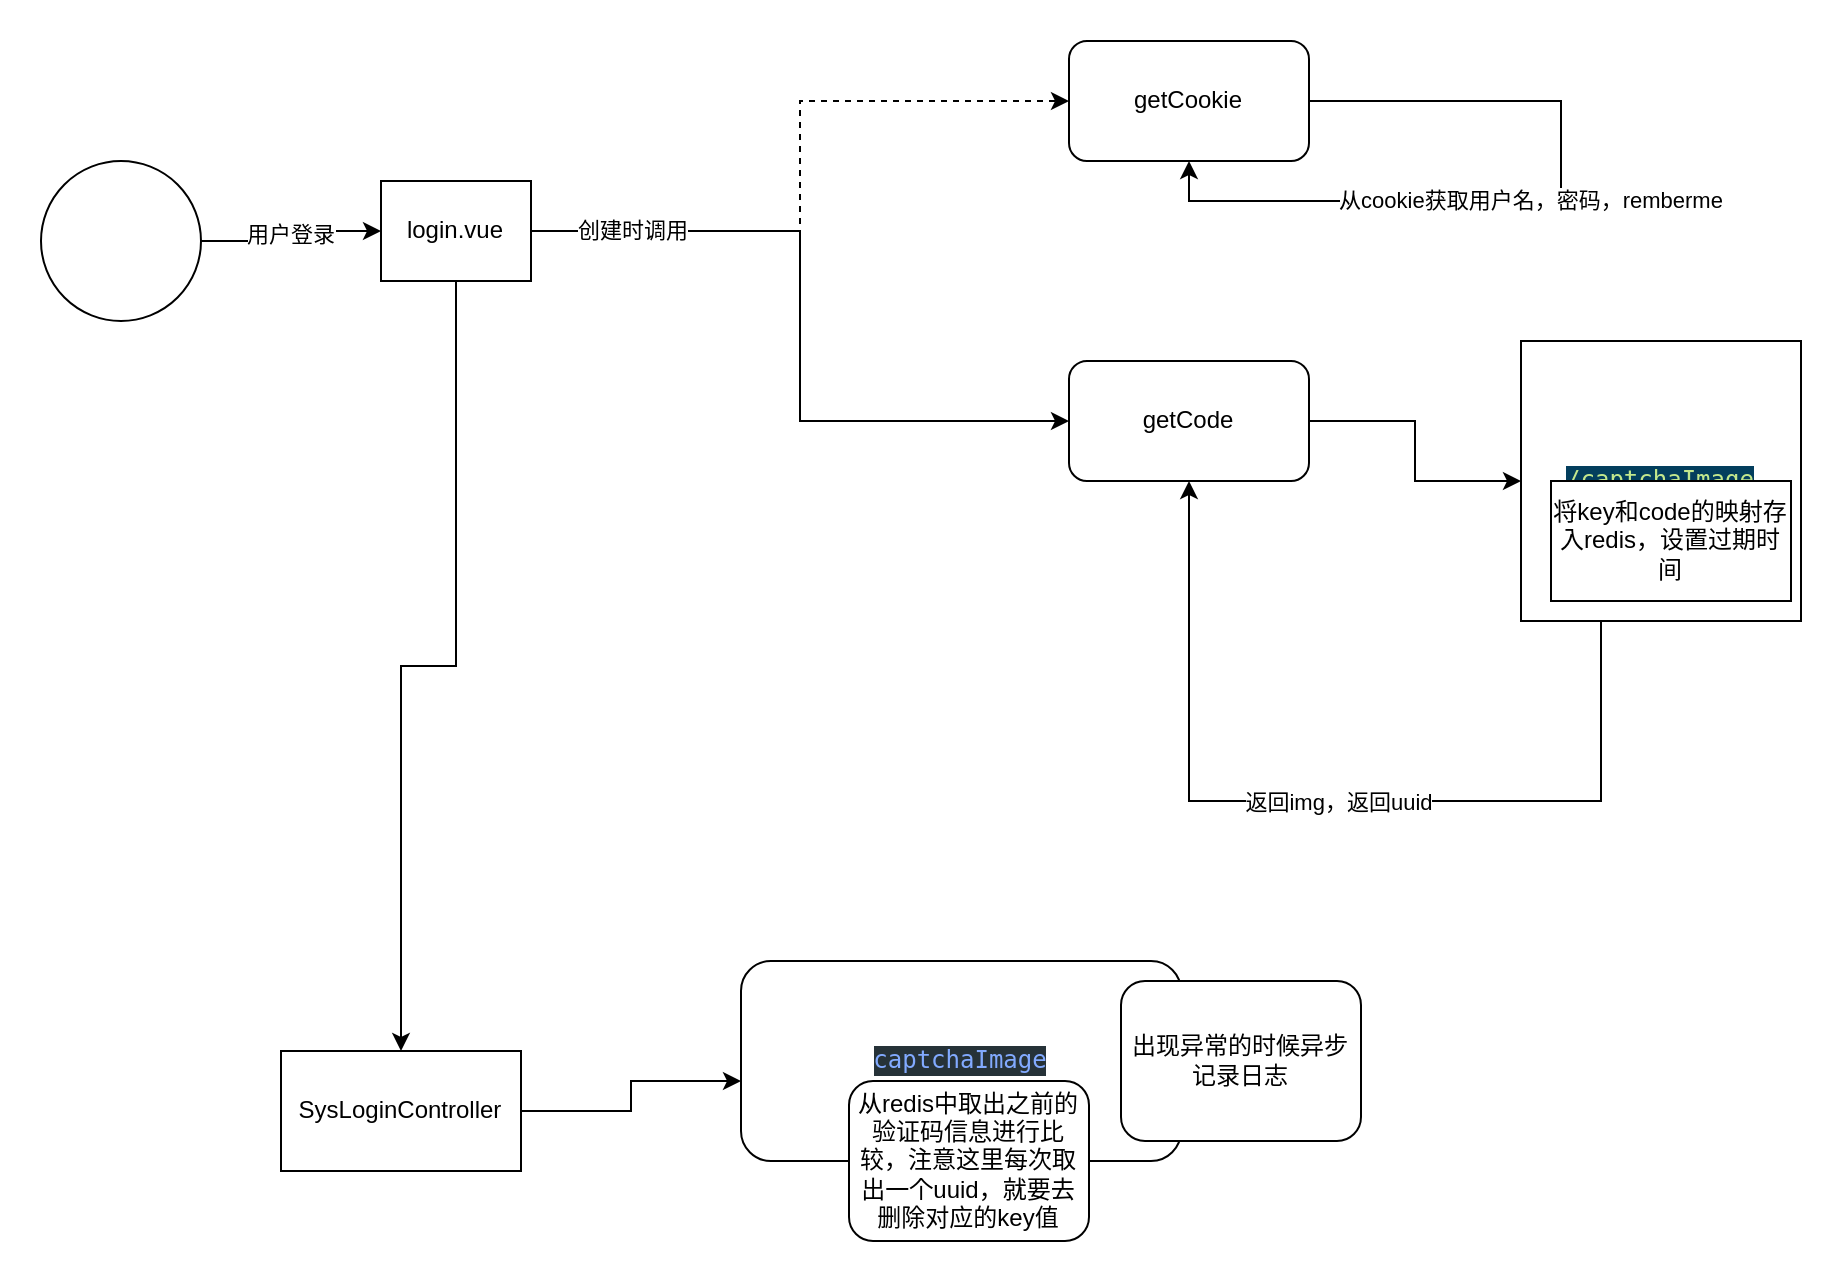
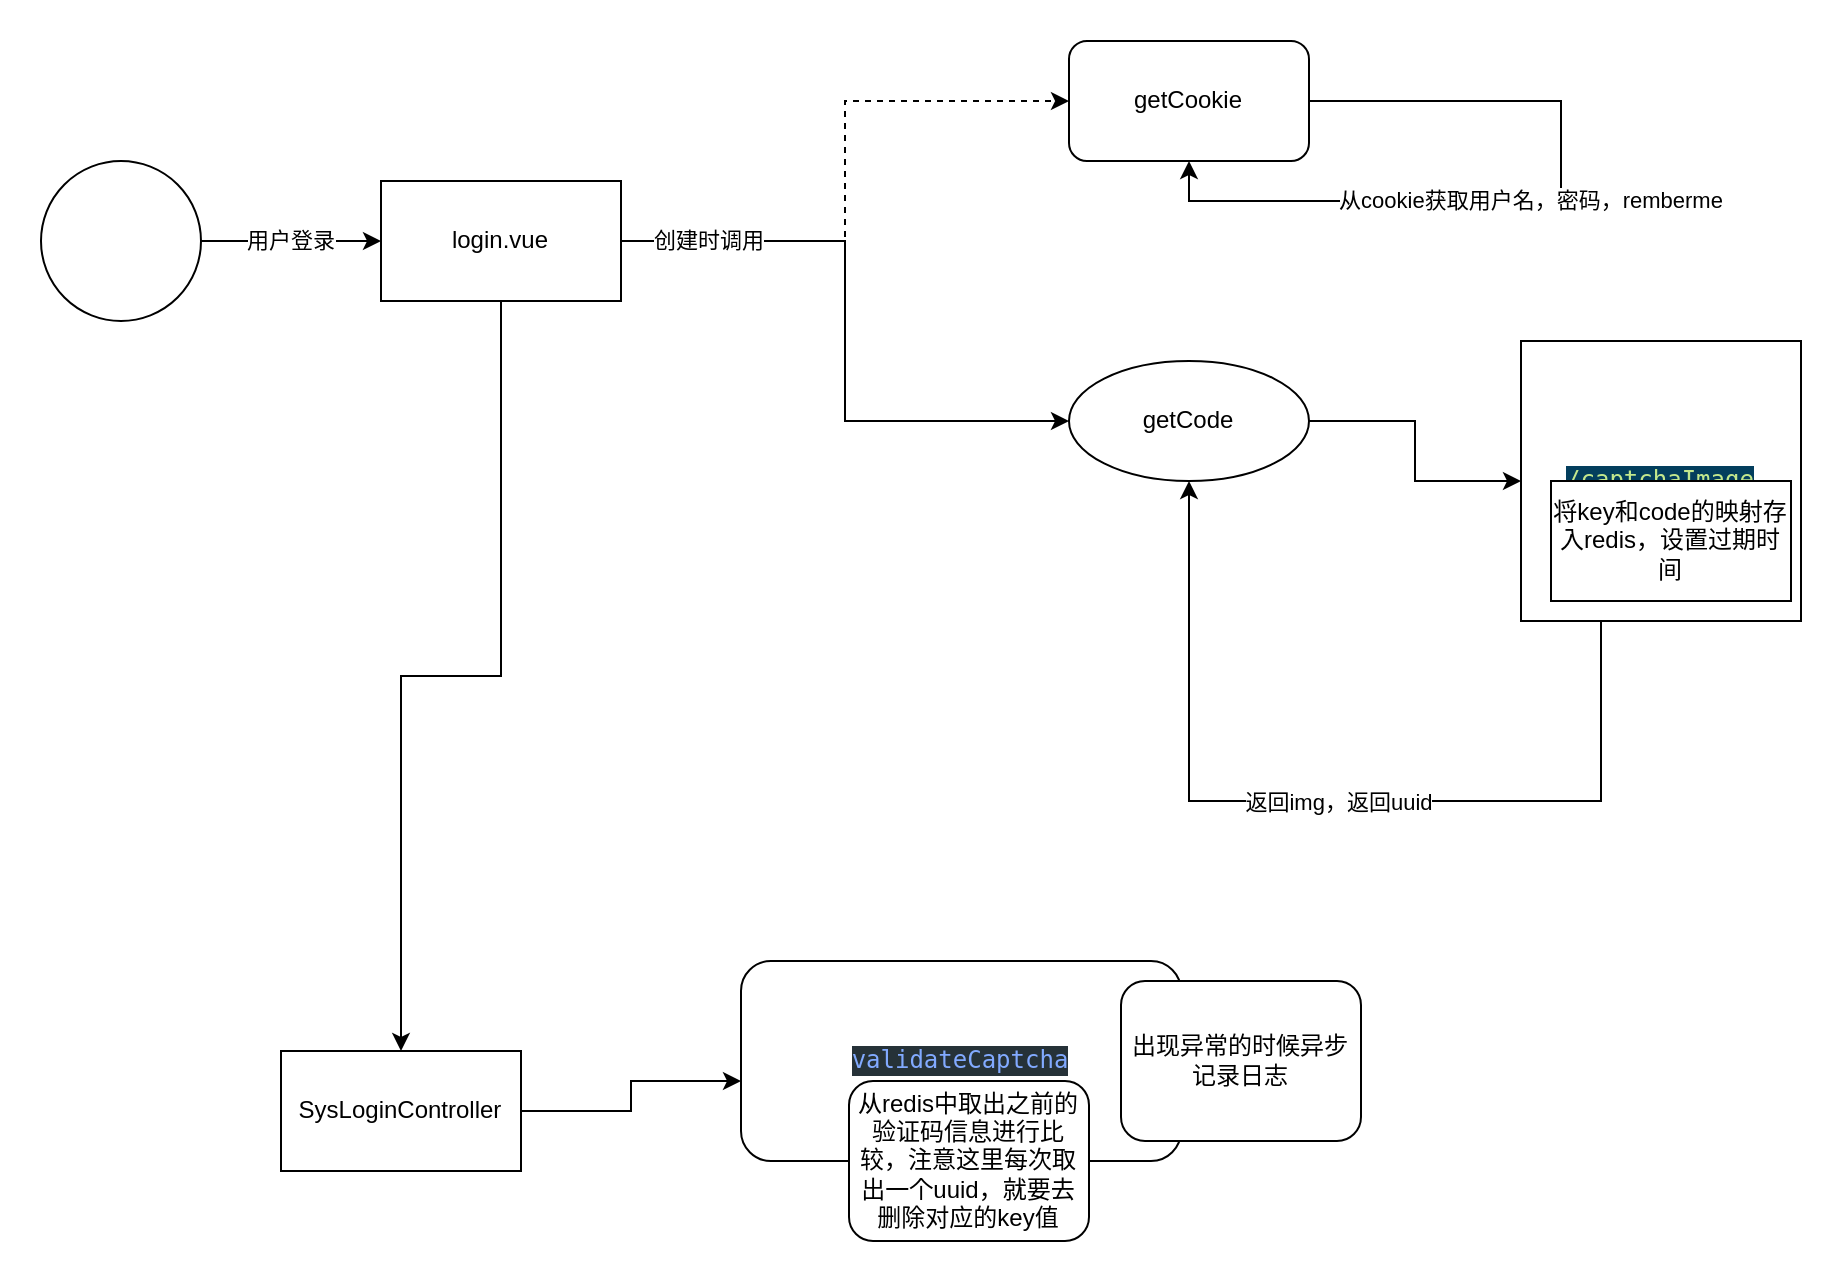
- <mxCell id="6" value="login.vue" style="rounded=0;whiteSpace=wrap;html=1;" vertex="1" parent="1"><mxGeometry x="190" y="90" width="75" height="50" as="geometry" /></mxCell>
+ <mxCell id="6" value="login.vue" style="rounded=0;whiteSpace=wrap;html=1;" vertex="1" parent="1"><mxGeometry x="190" y="90" width="120" height="60" as="geometry" /></mxCell>
- <mxCell id="11" value="getCode" style="rounded=1;whiteSpace=wrap;html=1;" vertex="1" parent="1"><mxGeometry x="534" y="180" width="120" height="60" as="geometry" /></mxCell>
+ <mxCell id="11" value="getCode" style="ellipse;whiteSpace=wrap;html=1;" vertex="1" parent="1"><mxGeometry x="534" y="180" width="120" height="60" as="geometry" /></mxCell>
- <mxCell id="19" value="&lt;pre style=&quot;background-color:#263238;color:#c3cee3;font-family:'Menlo',monospace;font-size:9.0pt;&quot;&gt;&lt;span style=&quot;color:#82aaff;&quot;&gt;captchaImage&lt;/span&gt;&lt;/pre&gt;" style="rounded=1;whiteSpace=wrap;html=1;" vertex="1" parent="1"><mxGeometry x="370" y="480" width="220" height="100" as="geometry" /></mxCell>
+ <mxCell id="19" value="&lt;pre style=&quot;background-color:#263238;color:#c3cee3;font-family:'Menlo',monospace;font-size:9.0pt;&quot;&gt;&lt;span style=&quot;color:#82aaff;&quot;&gt;validateCaptcha&lt;/span&gt;&lt;/pre&gt;" style="rounded=1;whiteSpace=wrap;html=1;" vertex="1" parent="1"><mxGeometry x="370" y="480" width="220" height="100" as="geometry" /></mxCell>
